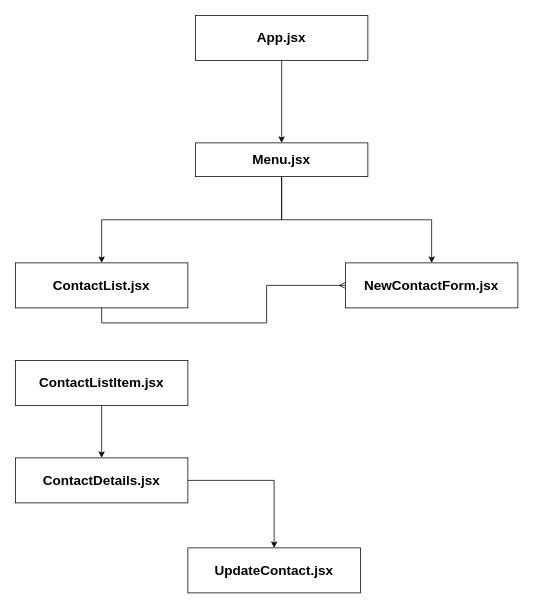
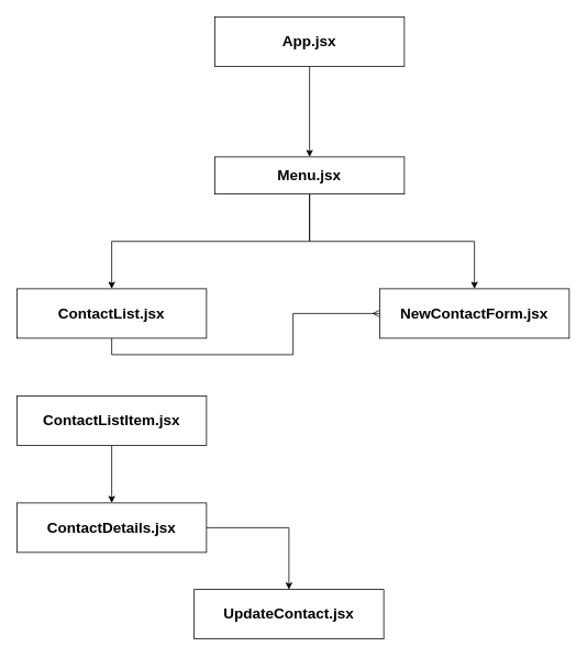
- <mxCell id="14" value="&lt;h3&gt;&lt;b&gt;&lt;font style=&quot;font-size: 18px;&quot;&gt;UpdateContact.jsx&lt;/font&gt;&lt;/b&gt;&lt;/h3&gt;" style="rounded=0;whiteSpace=wrap;html=1;" vertex="1" parent="1"><mxGeometry x="250" y="730" width="230" height="60" as="geometry" /></mxCell>
+ <mxCell id="14" value="&lt;h3&gt;&lt;b&gt;&lt;font style=&quot;font-size: 18px;&quot;&gt;UpdateContact.jsx&lt;/font&gt;&lt;/b&gt;&lt;/h3&gt;" style="rounded=0;whiteSpace=wrap;html=1;" vertex="1" parent="1"><mxGeometry x="235" y="715" width="230" height="60" as="geometry" /></mxCell>
